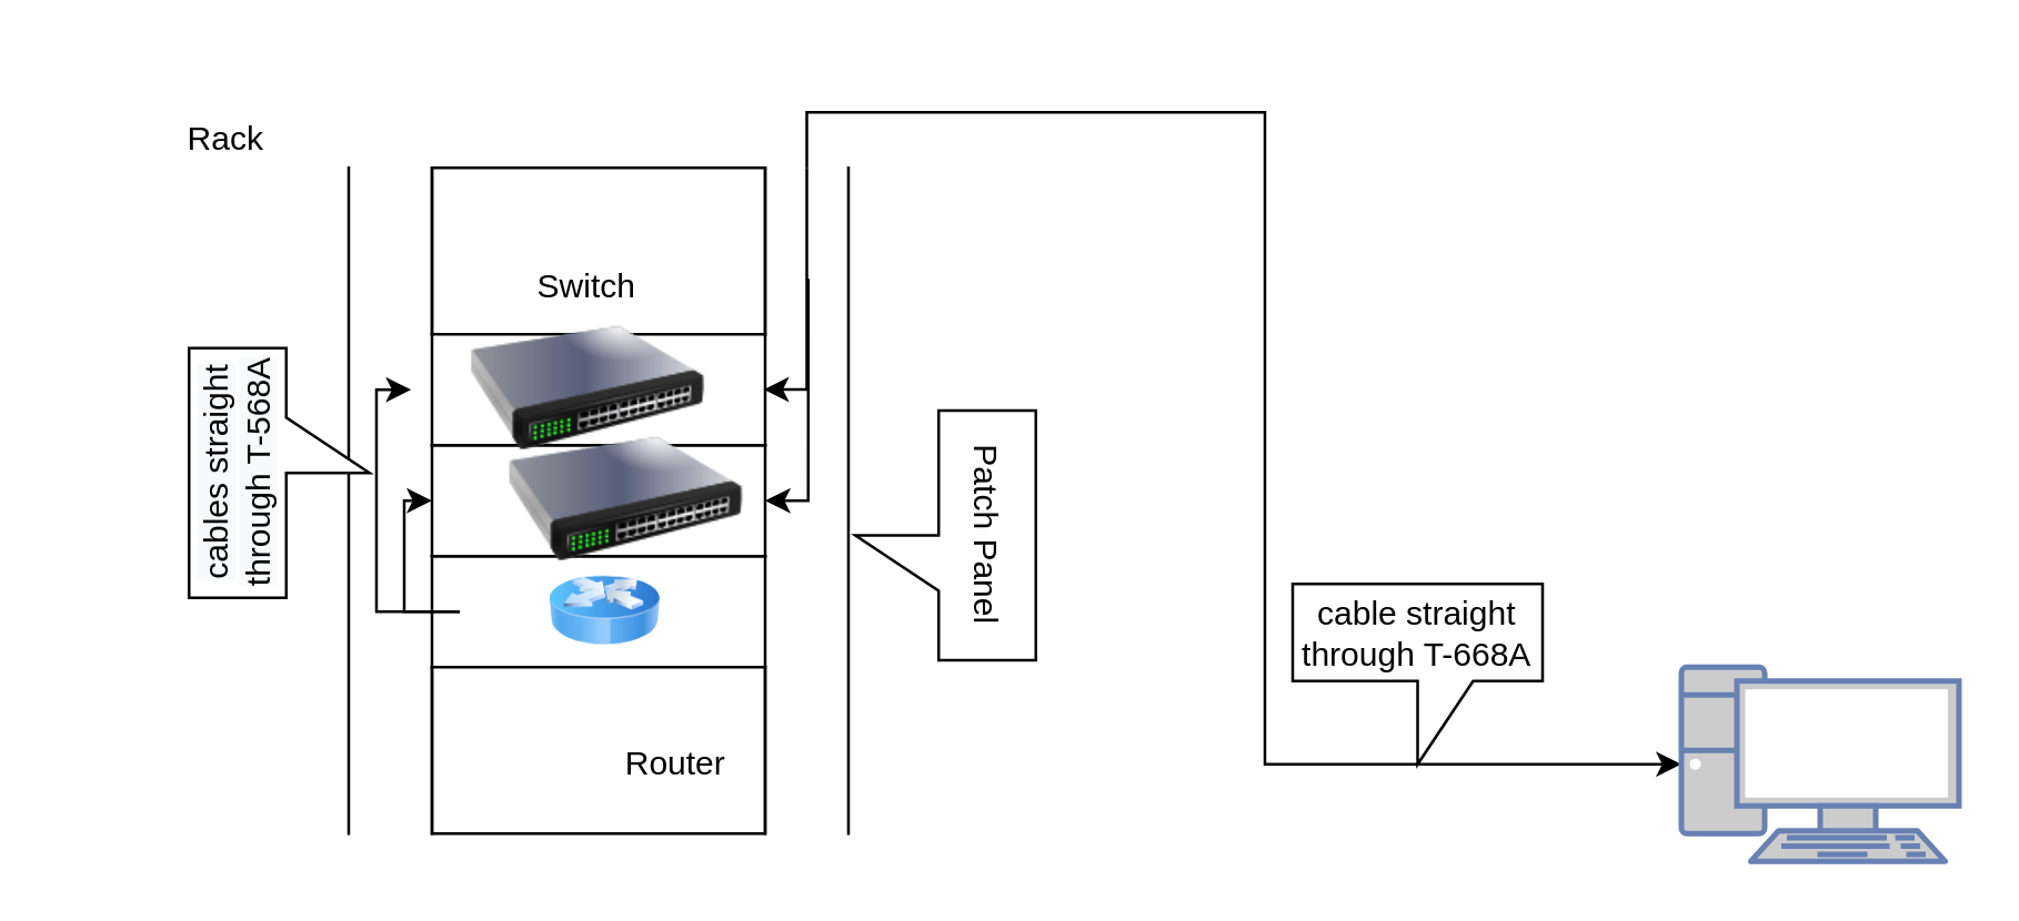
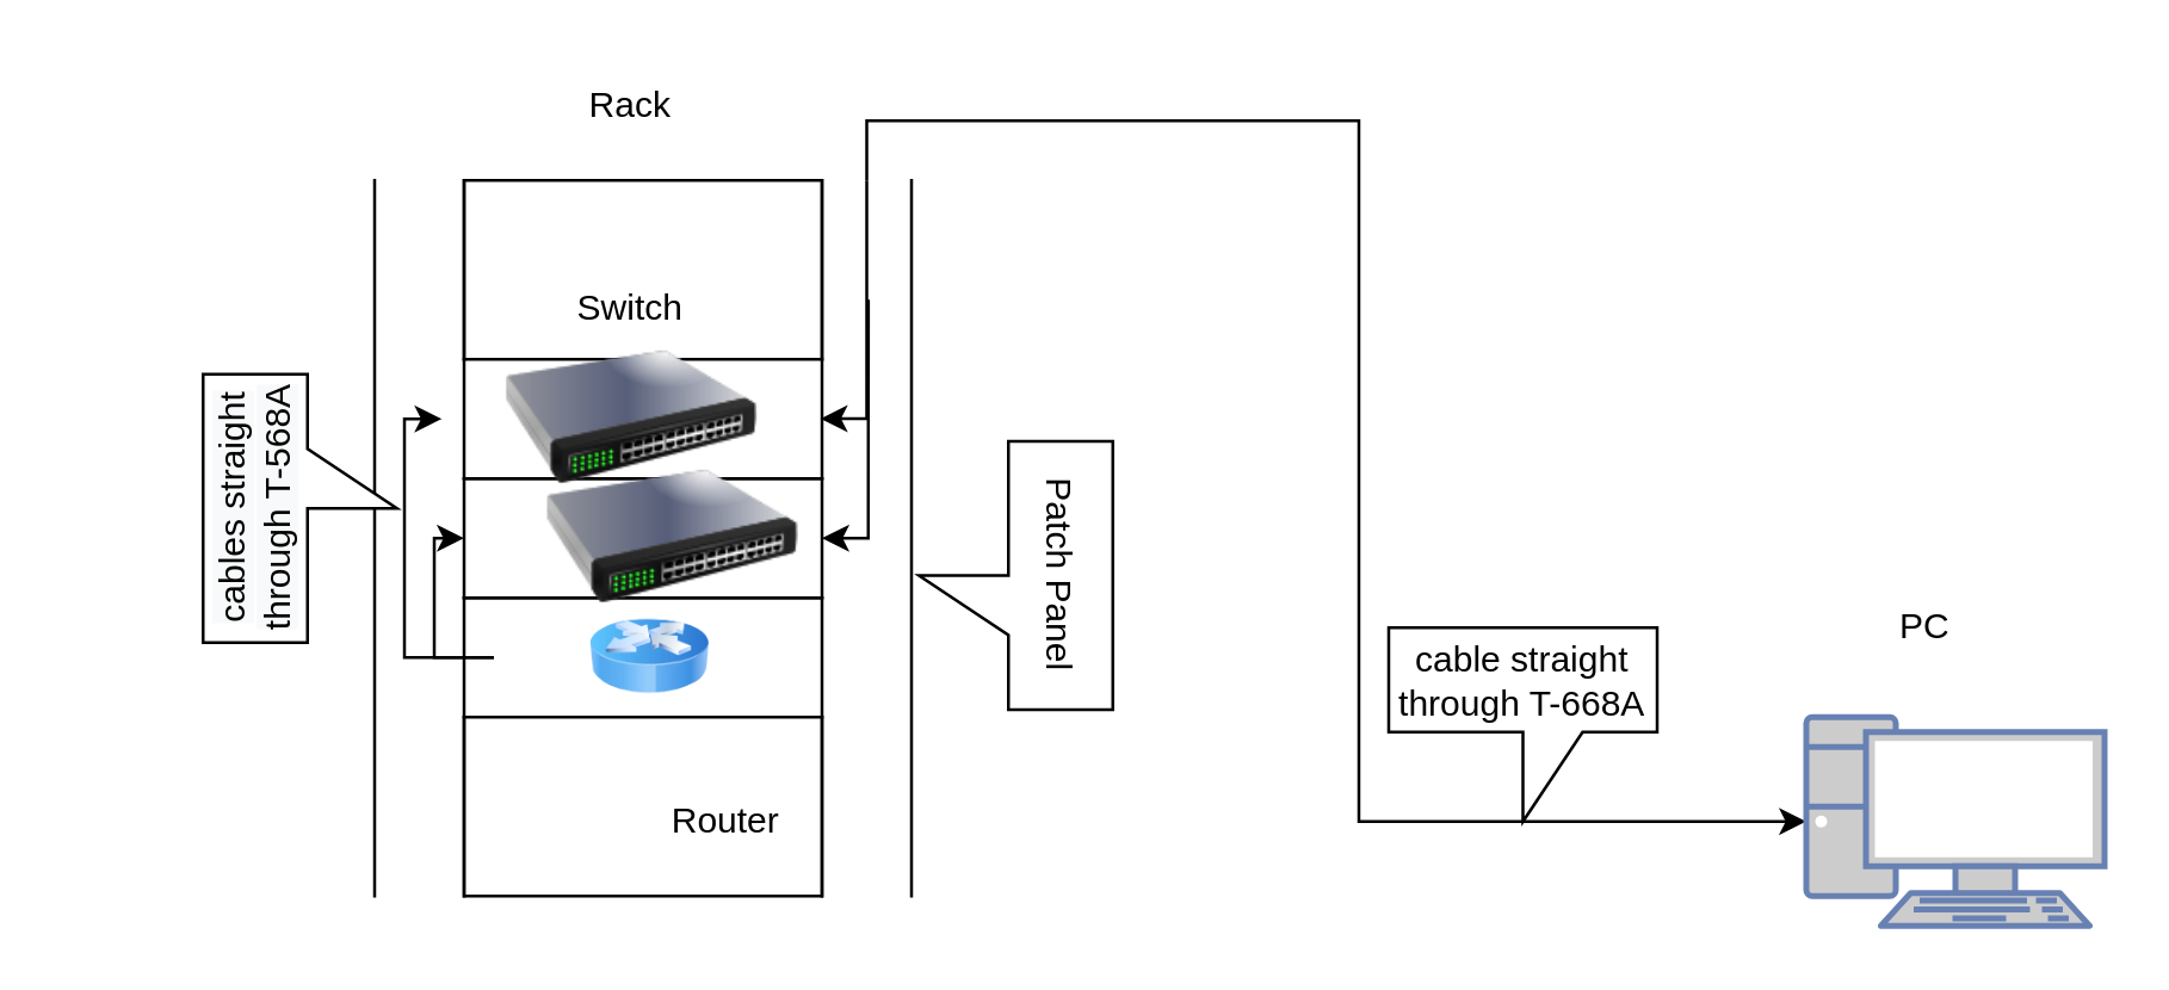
- <mxCell id="18" value="Rack" style="text;html=1;strokeColor=none;fillColor=none;align=center;verticalAlign=middle;whiteSpace=wrap;rounded=0;" vertex="1" parent="1"><mxGeometry x="51.25" y="35" width="60" height="30" as="geometry" /></mxCell>
+ <mxCell id="18" value="Rack" style="text;html=1;strokeColor=none;fillColor=none;align=center;verticalAlign=middle;whiteSpace=wrap;rounded=0;" vertex="1" parent="1"><mxGeometry x="181.25" y="20" width="60" height="30" as="geometry" /></mxCell>
+ <mxCell id="19" value="PC" style="text;html=1;strokeColor=none;fillColor=none;align=center;verticalAlign=middle;whiteSpace=wrap;rounded=0;" vertex="1" parent="1"><mxGeometry x="615" y="195" width="60" height="30" as="geometry" /></mxCell>
